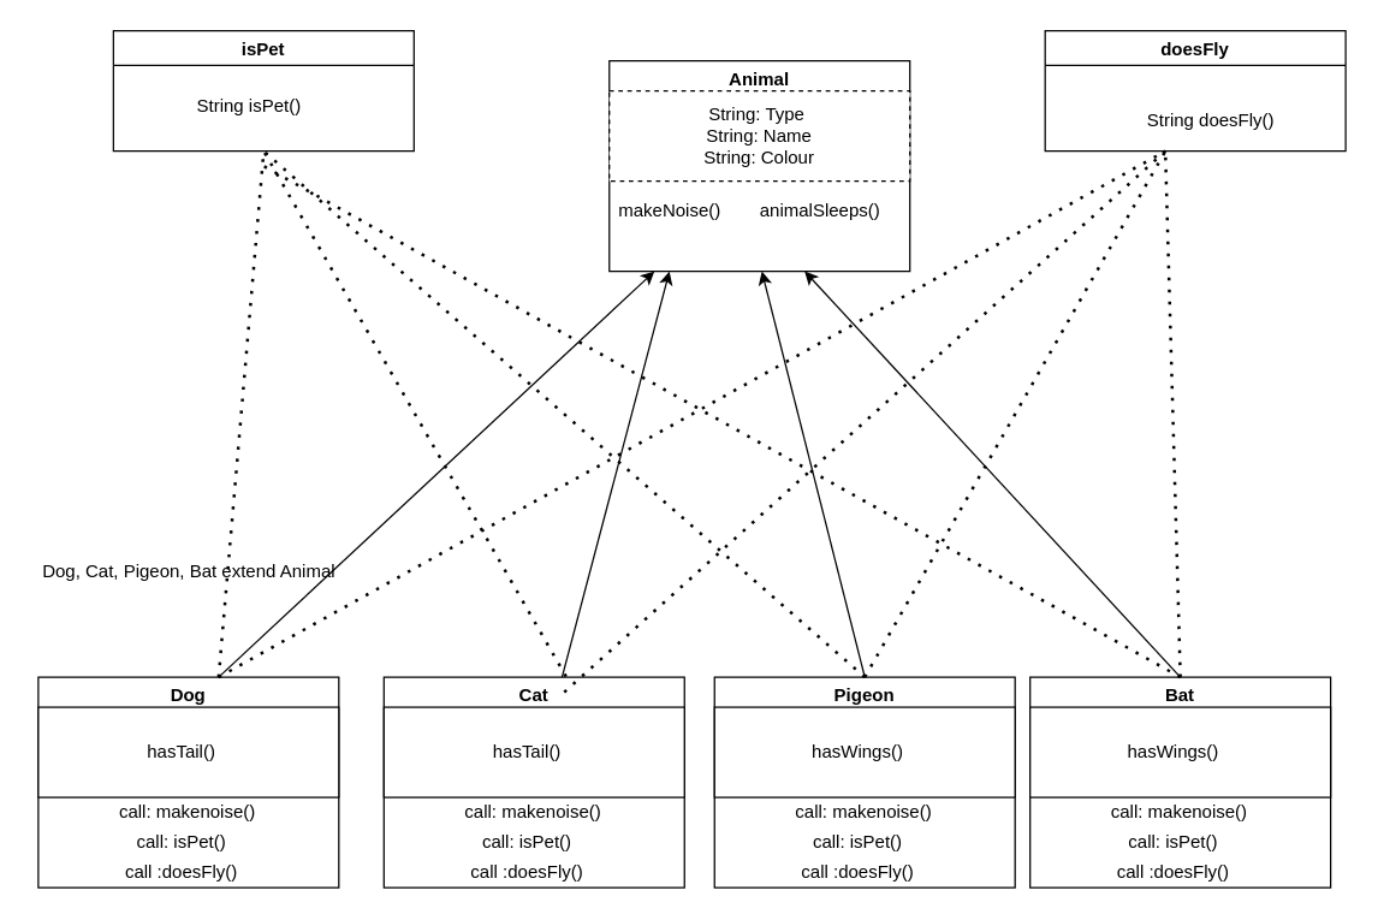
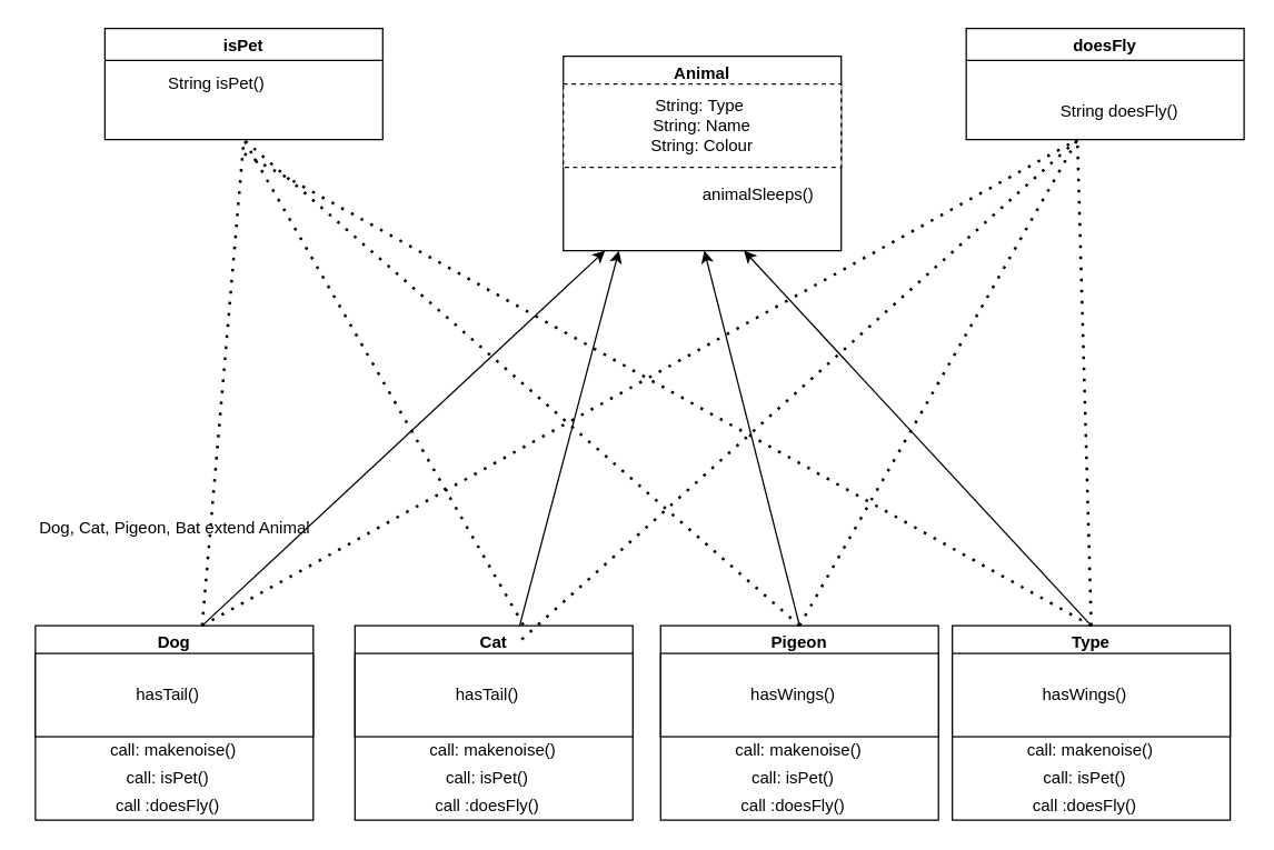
- <mxCell id="36" value="String isPet()" style="text;html=1;align=center;verticalAlign=middle;resizable=0;points=[];autosize=1;strokeColor=none;fillColor=none;" vertex="1" parent="1"><mxGeometry x="125" y="60" width="80" height="20" as="geometry" /></mxCell>
+ <mxCell id="36" value="String isPet()" style="text;html=1;align=center;verticalAlign=middle;resizable=0;points=[];autosize=1;strokeColor=none;fillColor=none;" vertex="1" parent="1"><mxGeometry x="115" y="50" width="80" height="20" as="geometry" /></mxCell>
- <mxCell id="4" value="makeNoise()" style="text;html=1;align=center;verticalAlign=middle;resizable=0;points=[];autosize=1;strokeColor=none;fillColor=none;" vertex="1" parent="2"><mxGeometry y="90" width="80" height="20" as="geometry" /></mxCell>
- <mxCell id="24" value="Bat" style="swimlane;" vertex="1" parent="1"><mxGeometry x="685" y="450" width="200" height="140" as="geometry" /></mxCell>
+ <mxCell id="24" value="Type" style="swimlane;" vertex="1" parent="1"><mxGeometry x="685" y="450" width="200" height="140" as="geometry" /></mxCell>
